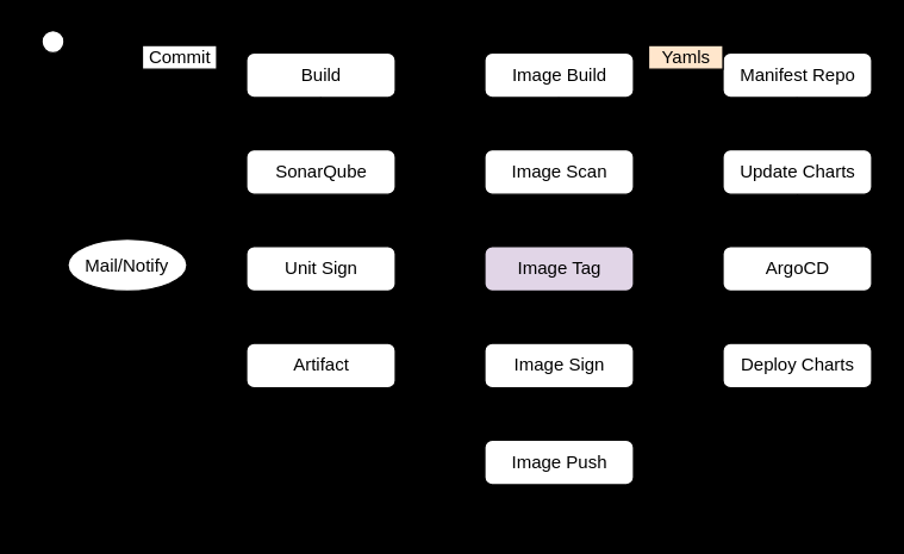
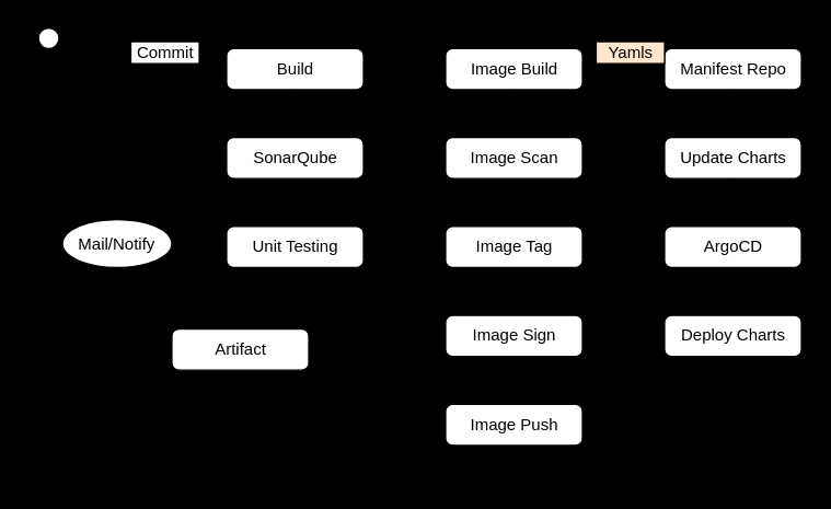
- <mxCell id="11" value="Unit Sign" style="html=1;rounded=1;absoluteArcSize=1;arcSize=10;" parent="9" vertex="1"><mxGeometry y="65" width="100" height="30" as="geometry" /></mxCell>
+ <mxCell id="11" value="Unit Testing" style="html=1;rounded=1;absoluteArcSize=1;arcSize=10;" parent="9" vertex="1"><mxGeometry y="65" width="100" height="30" as="geometry" /></mxCell>
- <mxCell id="14" value="Image Tag" style="html=1;rounded=1;absoluteArcSize=1;arcSize=10;fillColor=#e1d5e7;" parent="1" vertex="1"><mxGeometry x="325" y="165" width="100" height="30" as="geometry" /></mxCell>
+ <mxCell id="14" value="Image Tag" style="html=1;rounded=1;absoluteArcSize=1;arcSize=10;" parent="1" vertex="1"><mxGeometry x="325" y="165" width="100" height="30" as="geometry" /></mxCell>
- <mxCell id="18" value="Artifact" style="html=1;rounded=1;absoluteArcSize=1;arcSize=10;" parent="1" vertex="1"><mxGeometry x="165" y="230" width="100" height="30" as="geometry" /></mxCell>
+ <mxCell id="18" value="Artifact" style="html=1;rounded=1;absoluteArcSize=1;arcSize=10;" parent="1" vertex="1"><mxGeometry x="125" y="240" width="100" height="30" as="geometry" /></mxCell>
